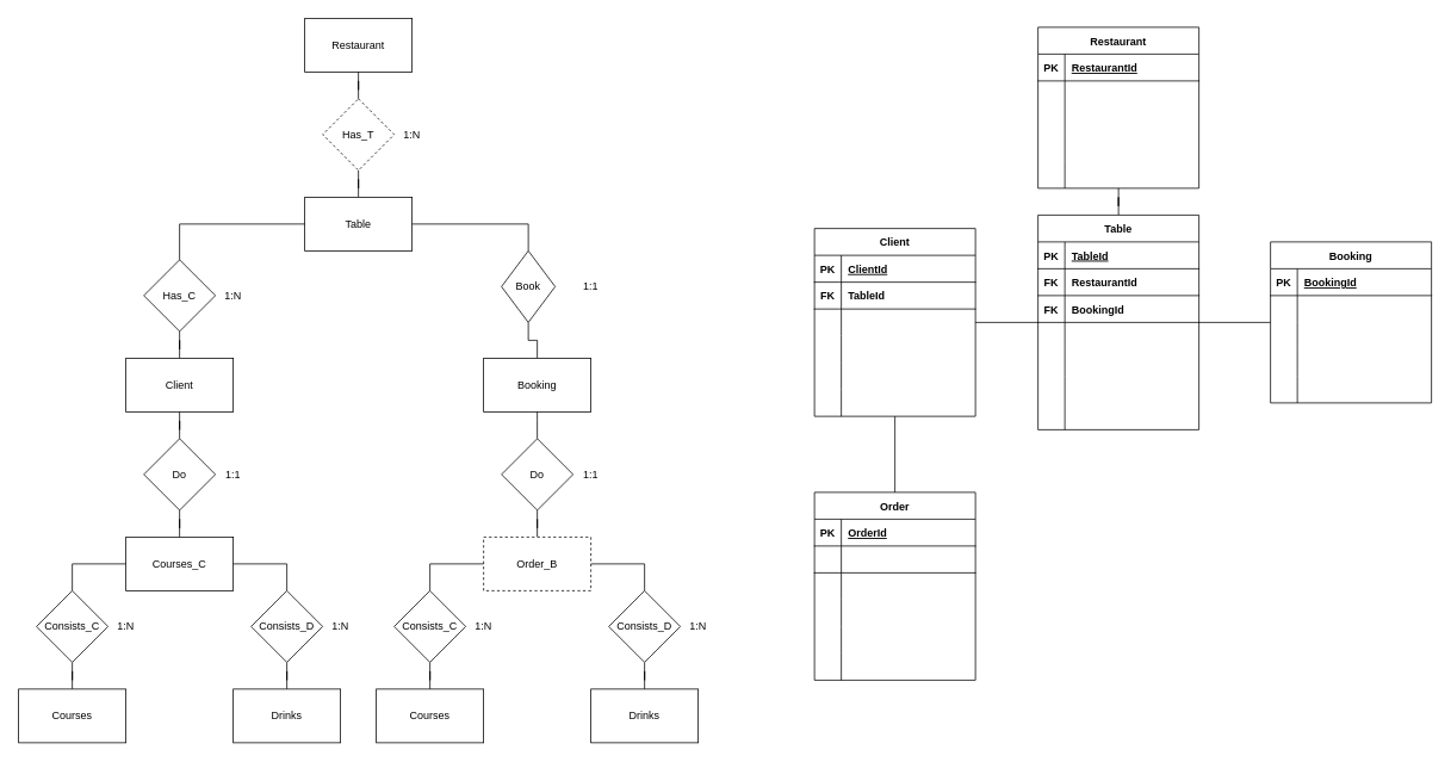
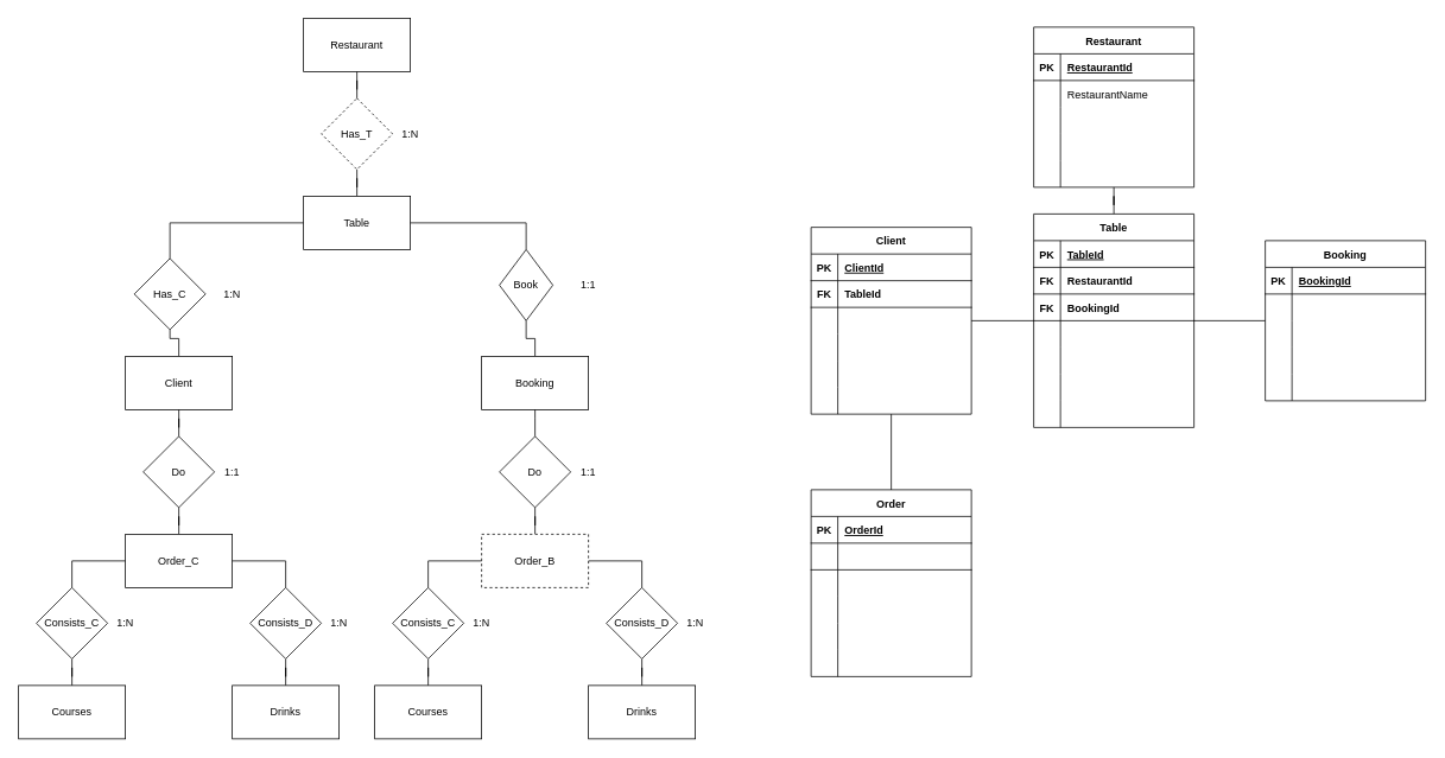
+ <mxCell id="55" value="RestaurantName" style="shape=partialRectangle;connectable=0;fillColor=none;top=0;left=0;bottom=0;right=0;align=left;spacingLeft=6;overflow=hidden;" parent="53" vertex="1"><mxGeometry x="30" width="150" height="30" as="geometry" /></mxCell>
- <mxCell id="20" value="Has_C" style="rhombus;whiteSpace=wrap;html=1;" parent="1" vertex="1"><mxGeometry x="160" y="290" width="80" height="80" as="geometry" /></mxCell>
+ <mxCell id="20" value="Has_C" style="rhombus;whiteSpace=wrap;html=1;" parent="1" vertex="1"><mxGeometry x="150" y="290" width="80" height="80" as="geometry" /></mxCell>
- <mxCell id="10" value="Courses_C" style="rounded=0;whiteSpace=wrap;html=1;" parent="1" vertex="1"><mxGeometry x="140" y="600" width="120" height="60" as="geometry" /></mxCell>
+ <mxCell id="10" value="Order_C" style="rounded=0;whiteSpace=wrap;html=1;" parent="1" vertex="1"><mxGeometry x="140" y="600" width="120" height="60" as="geometry" /></mxCell>
